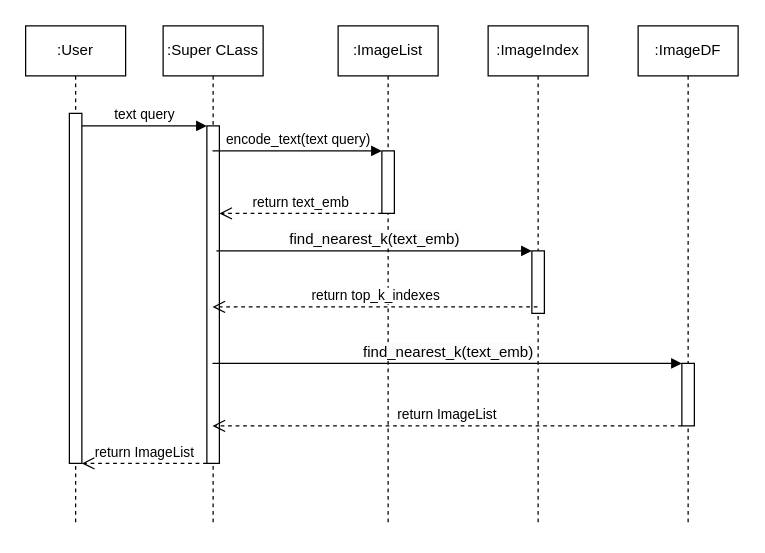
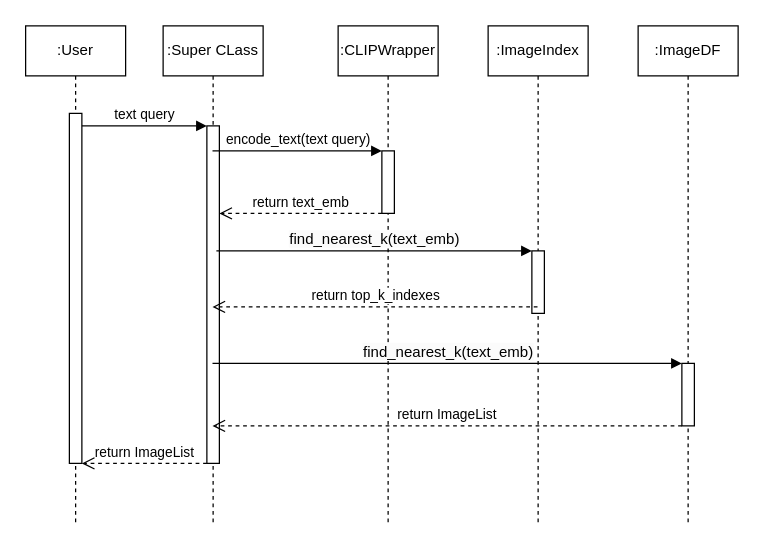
- <mxCell id="8" value=":ImageList" style="shape=umlLifeline;perimeter=lifelinePerimeter;whiteSpace=wrap;html=1;container=0;dropTarget=0;collapsible=0;recursiveResize=0;outlineConnect=0;portConstraint=eastwest;newEdgeStyle={&quot;edgeStyle&quot;:&quot;elbowEdgeStyle&quot;,&quot;elbow&quot;:&quot;vertical&quot;,&quot;curved&quot;:0,&quot;rounded&quot;:0};" vertex="1" parent="1"><mxGeometry x="270" y="20" width="80" height="400" as="geometry" /></mxCell>
+ <mxCell id="8" value=":CLIPWrapper" style="shape=umlLifeline;perimeter=lifelinePerimeter;whiteSpace=wrap;html=1;container=0;dropTarget=0;collapsible=0;recursiveResize=0;outlineConnect=0;portConstraint=eastwest;newEdgeStyle={&quot;edgeStyle&quot;:&quot;elbowEdgeStyle&quot;,&quot;elbow&quot;:&quot;vertical&quot;,&quot;curved&quot;:0,&quot;rounded&quot;:0};" vertex="1" parent="1"><mxGeometry x="270" y="20" width="80" height="400" as="geometry" /></mxCell>
